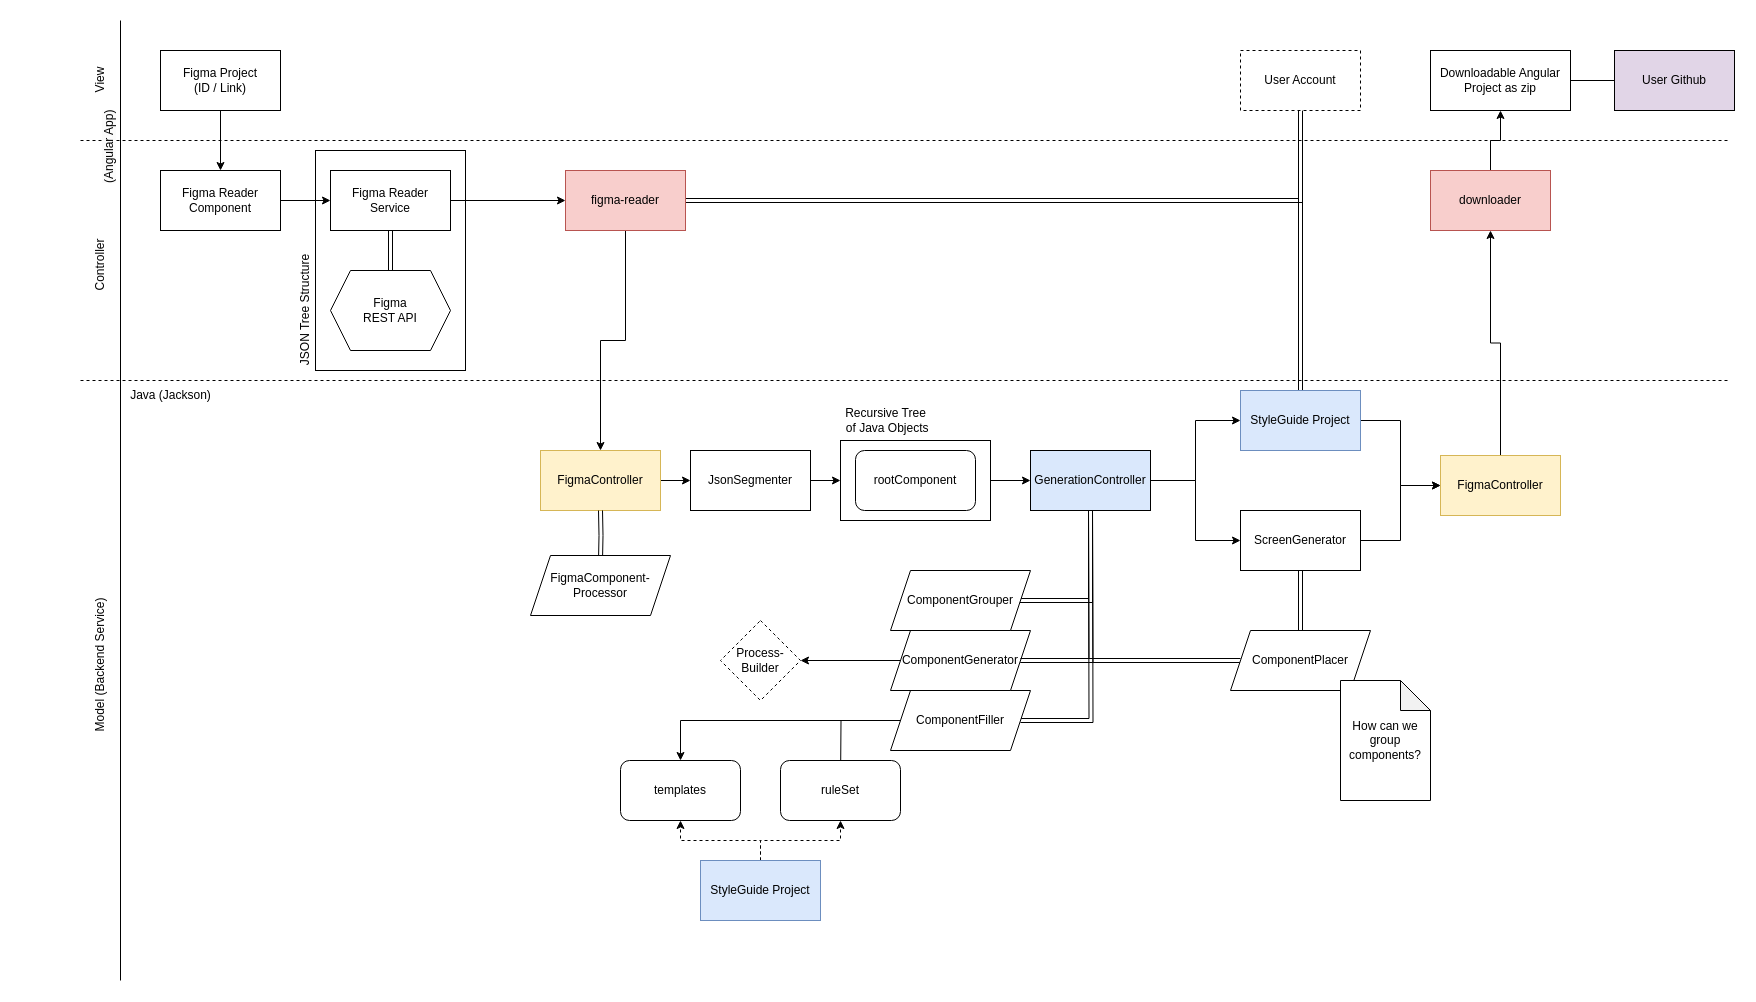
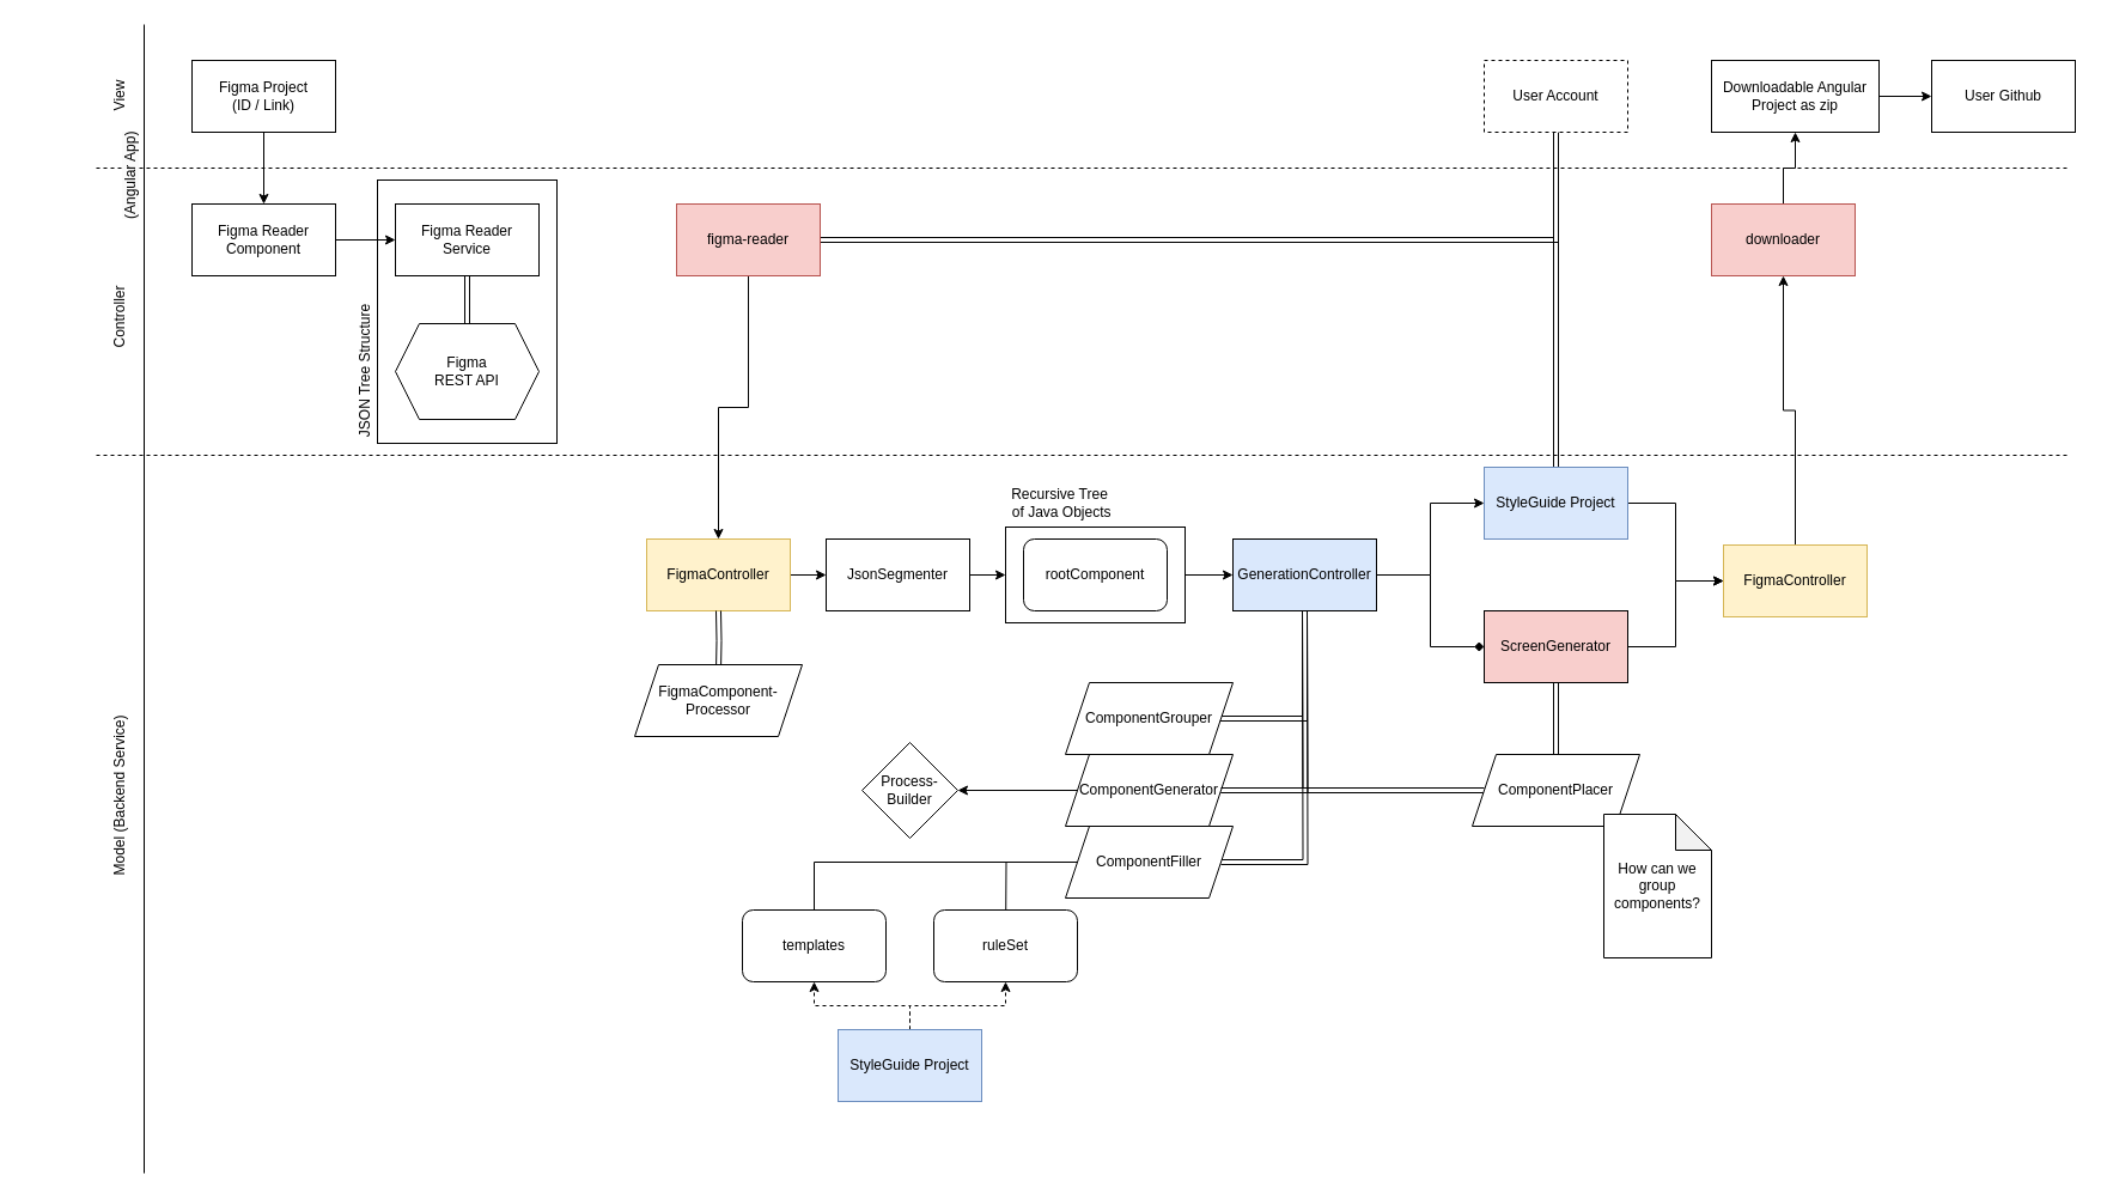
- <mxCell id="8" style="edgeStyle=orthogonalEdgeStyle;rounded=0;orthogonalLoop=1;jettySize=auto;html=1;entryX=0;entryY=0.5;entryDx=0;entryDy=0;endArrow=none;" edge="1" parent="1" source="9" target="37"><mxGeometry relative="1" as="geometry" /></mxCell>
+ <mxCell id="8" style="edgeStyle=orthogonalEdgeStyle;rounded=0;orthogonalLoop=1;jettySize=auto;html=1;entryX=0;entryY=0.5;entryDx=0;entryDy=0;" edge="1" parent="1" source="9" target="37"><mxGeometry relative="1" as="geometry" /></mxCell>
- <mxCell id="37" value="User Github" style="rounded=0;whiteSpace=wrap;html=1;fillColor=#e1d5e7;" vertex="1" parent="1"><mxGeometry x="1614" y="50" width="120" height="60" as="geometry" /></mxCell>
+ <mxCell id="37" value="User Github" style="rounded=0;whiteSpace=wrap;html=1;" vertex="1" parent="1"><mxGeometry x="1614" y="50" width="120" height="60" as="geometry" /></mxCell>
- <mxCell id="21" style="edgeStyle=orthogonalEdgeStyle;rounded=0;orthogonalLoop=1;jettySize=auto;html=1;entryX=0;entryY=0.5;entryDx=0;entryDy=0;" edge="1" parent="1" source="22" target="26"><mxGeometry relative="1" as="geometry" /></mxCell>
- <mxCell id="15" value="Java (Jackson)" style="text;html=1;align=center;verticalAlign=middle;resizable=0;points=[];autosize=1;strokeColor=none;fillColor=none;" vertex="1" parent="1"><mxGeometry x="120" y="380" width="100" height="30" as="geometry" /></mxCell>
- <mxCell id="11" style="edgeStyle=orthogonalEdgeStyle;rounded=0;orthogonalLoop=1;jettySize=auto;html=1;" edge="1" parent="1" source="12" target="60"><mxGeometry relative="1" as="geometry" /></mxCell>
+ <mxCell id="11" style="edgeStyle=orthogonalEdgeStyle;rounded=0;orthogonalLoop=1;jettySize=auto;html=1;endArrow=diamond;" edge="1" parent="1" source="12" target="60"><mxGeometry relative="1" as="geometry" /></mxCell>
- <mxCell id="60" value="ScreenGenerator" style="rounded=0;whiteSpace=wrap;html=1;" vertex="1" parent="1"><mxGeometry x="1240" y="510" width="120" height="60" as="geometry" /></mxCell>
+ <mxCell id="60" value="ScreenGenerator" style="rounded=0;whiteSpace=wrap;html=1;fillColor=#f8cecc;" vertex="1" parent="1"><mxGeometry x="1240" y="510" width="120" height="60" as="geometry" /></mxCell>
- <mxCell id="53" value="Process-Builder" style="rhombus;whiteSpace=wrap;html=1;dashed=1;" vertex="1" parent="1"><mxGeometry x="720" y="620" width="80" height="80" as="geometry" /></mxCell>
+ <mxCell id="53" value="Process-Builder" style="rhombus;whiteSpace=wrap;html=1;" vertex="1" parent="1"><mxGeometry x="720" y="620" width="80" height="80" as="geometry" /></mxCell>
- <mxCell id="48" style="edgeStyle=orthogonalEdgeStyle;rounded=0;orthogonalLoop=1;jettySize=auto;html=1;entryX=0.5;entryY=0;entryDx=0;entryDy=0;" edge="1" parent="1" source="49" target="55"><mxGeometry relative="1" as="geometry" /></mxCell>
+ <mxCell id="48" style="edgeStyle=orthogonalEdgeStyle;rounded=0;orthogonalLoop=1;jettySize=auto;html=1;entryX=0.5;entryY=0;entryDx=0;entryDy=0;endArrow=none;" edge="1" parent="1" source="49" target="55"><mxGeometry relative="1" as="geometry" /></mxCell>
